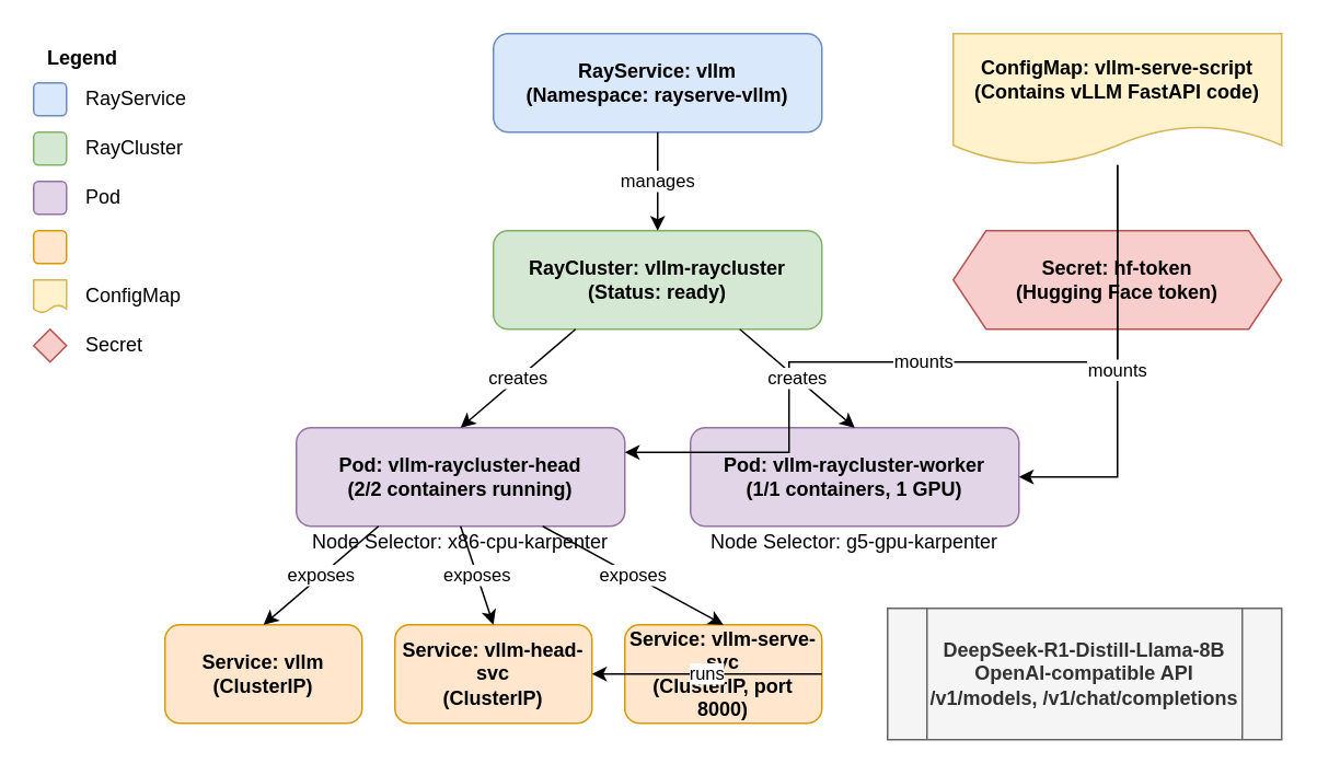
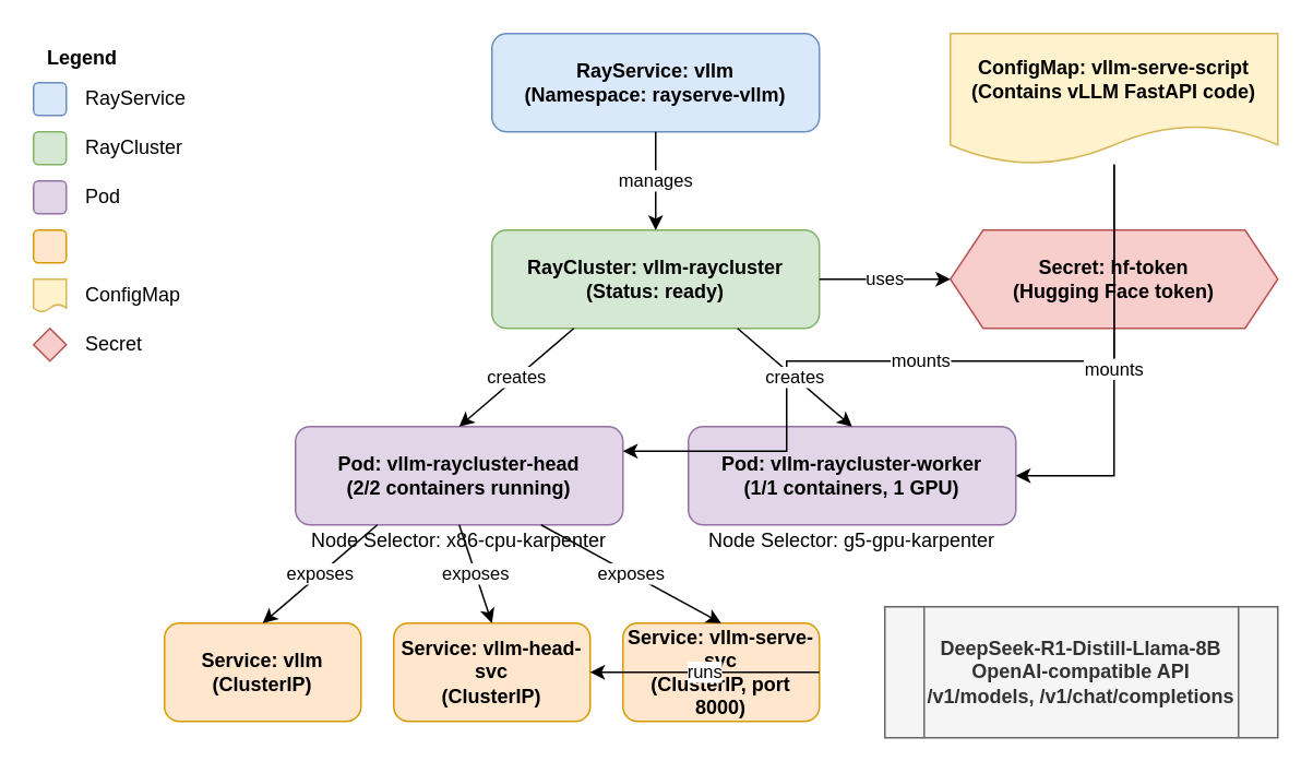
+ <mxCell id="13" value="uses" style="endArrow=classic;html=1;rounded=0;exitX=1;exitY=0.5;exitDx=0;exitDy=0;entryX=0;entryY=0.5;entryDx=0;entryDy=0;" edge="1" parent="1" source="3" target="5"><mxGeometry width="50" height="50" relative="1" as="geometry"><mxPoint x="380" y="370" as="sourcePoint" /><mxPoint x="430" y="320" as="targetPoint" /></mxGeometry></mxCell>
